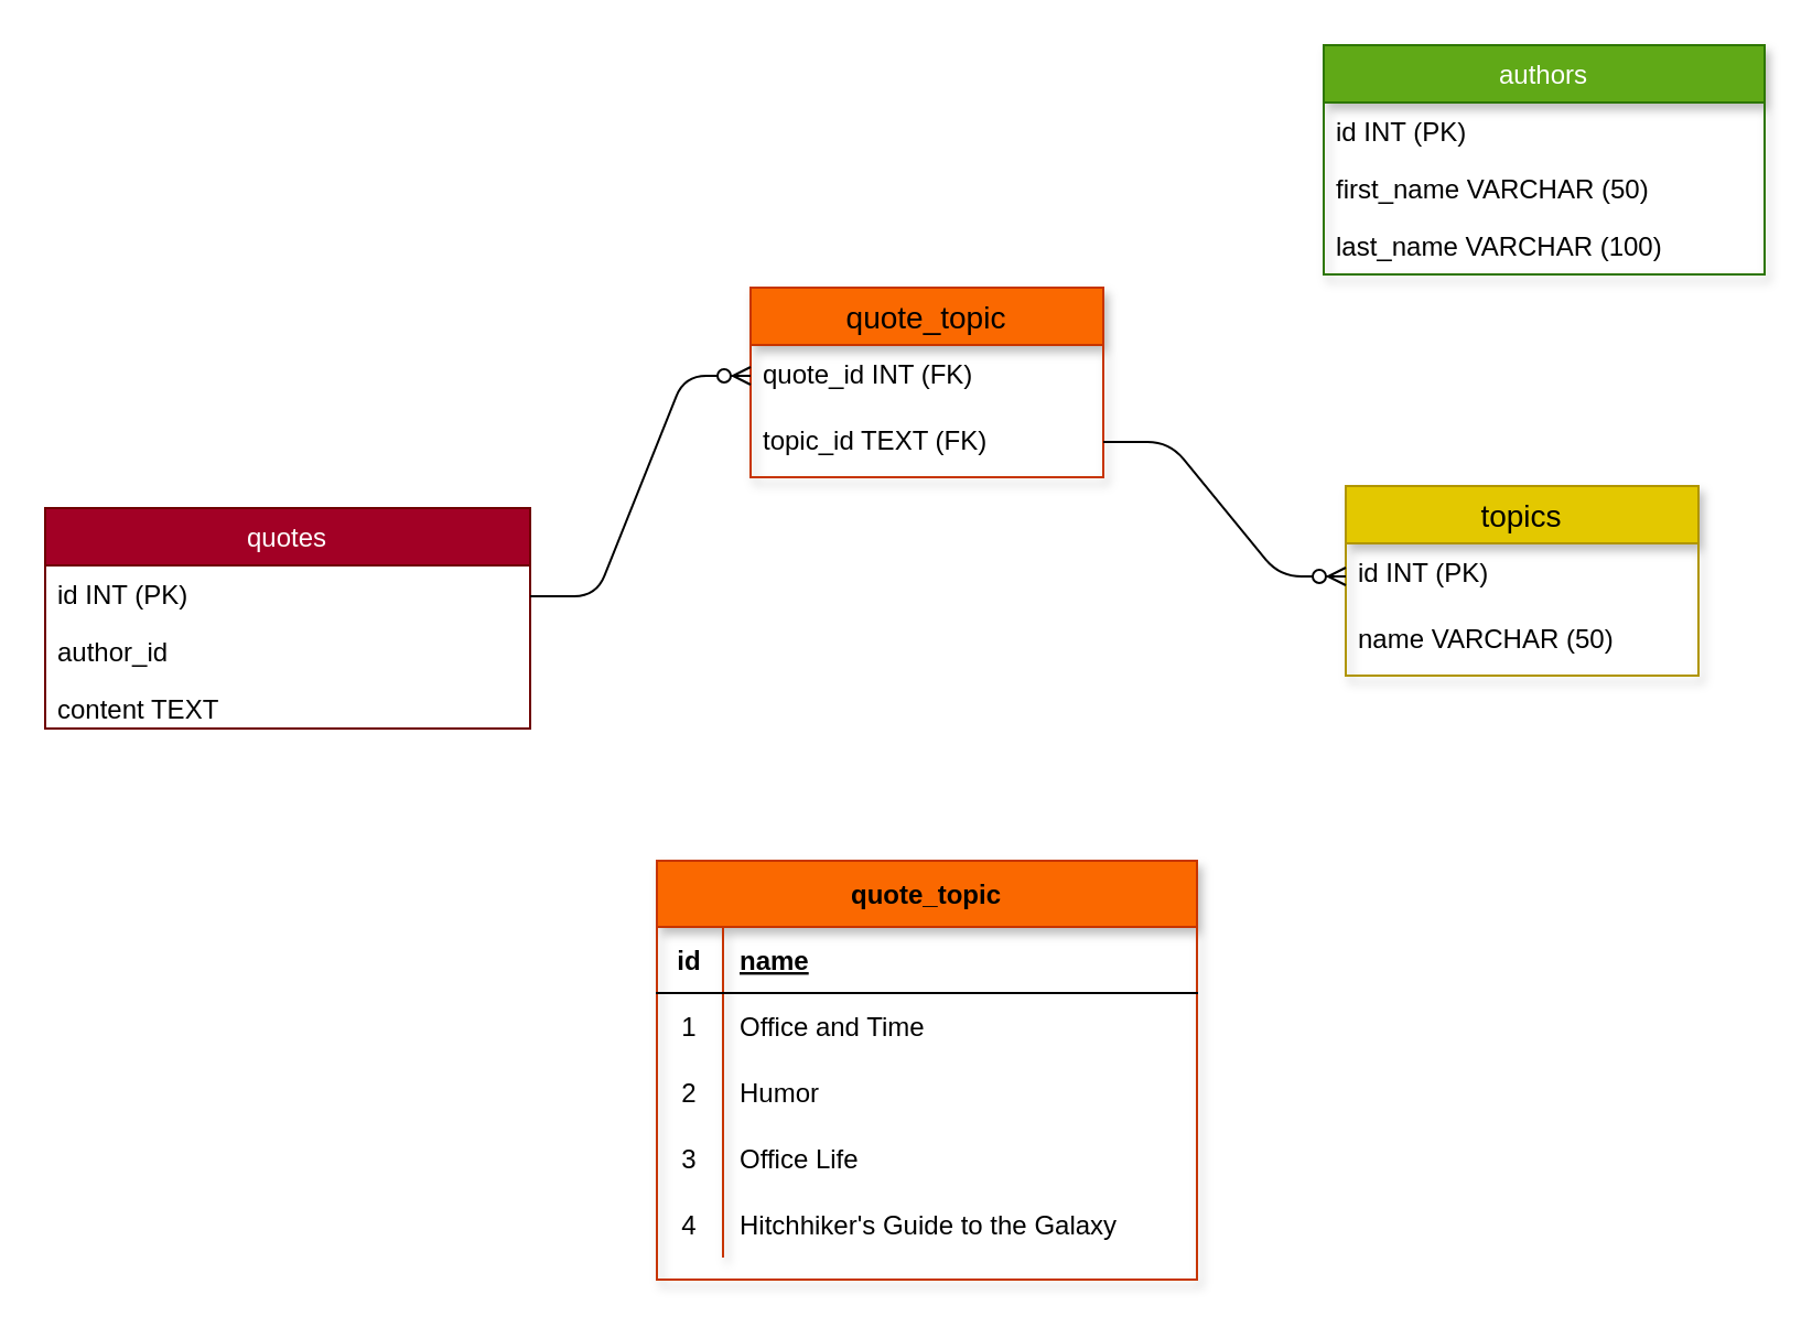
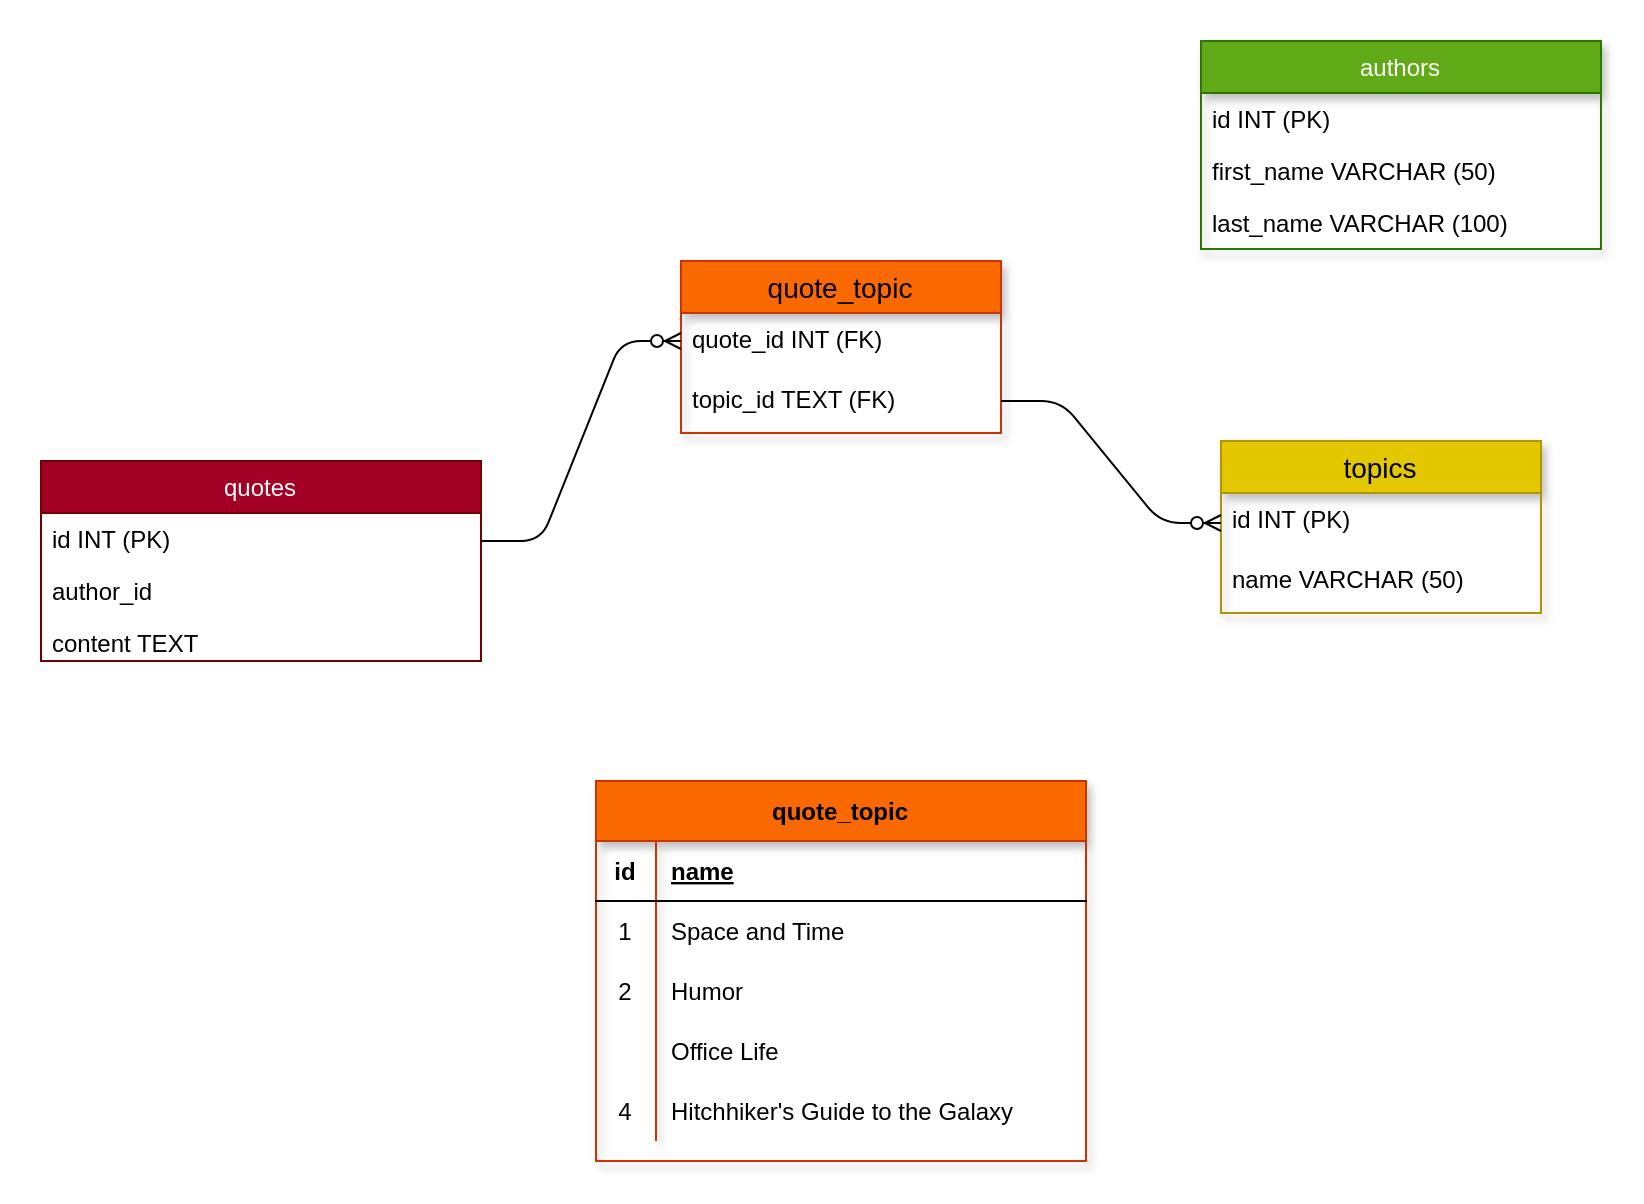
- <mxCell id="16" value="Office and Time" style="shape=partialRectangle;connectable=0;fillColor=none;top=0;left=0;bottom=0;right=0;align=left;spacingLeft=6;overflow=hidden;" vertex="1" parent="14"><mxGeometry x="30" width="215" height="30" as="geometry" /></mxCell>
+ <mxCell id="16" value="Space and Time" style="shape=partialRectangle;connectable=0;fillColor=none;top=0;left=0;bottom=0;right=0;align=left;spacingLeft=6;overflow=hidden;" vertex="1" parent="14"><mxGeometry x="30" width="215" height="30" as="geometry" /></mxCell>
- <mxCell id="21" value="3" style="shape=partialRectangle;connectable=0;fillColor=none;top=0;left=0;bottom=0;right=0;editable=1;overflow=hidden;" vertex="1" parent="20"><mxGeometry width="30" height="30" as="geometry" /></mxCell>
